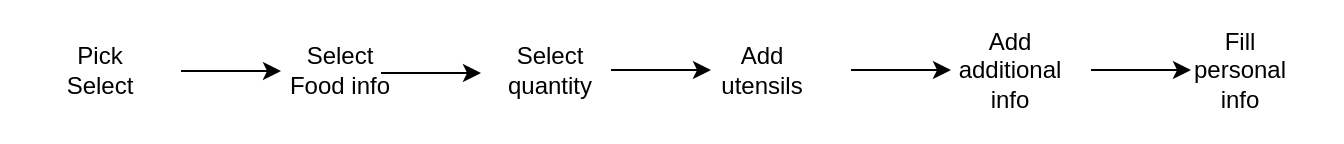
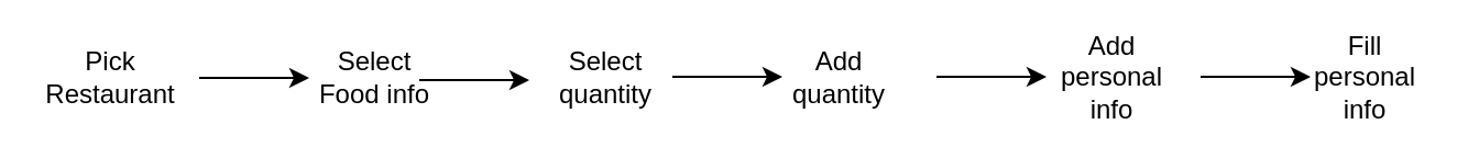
- <mxCell id="2" value="Pick Select&lt;br&gt;" style="text;html=1;strokeColor=none;fillColor=none;align=center;verticalAlign=middle;whiteSpace=wrap;rounded=0;" parent="1" vertex="1"><mxGeometry x="20" y="20" width="60" height="30" as="geometry" /></mxCell>
+ <mxCell id="2" value="Pick Restaurant&lt;br&gt;" style="text;html=1;strokeColor=none;fillColor=none;align=center;verticalAlign=middle;whiteSpace=wrap;rounded=0;" parent="1" vertex="1"><mxGeometry x="20" y="20" width="60" height="30" as="geometry" /></mxCell>
- <mxCell id="5" value="Add utensils" style="text;html=1;strokeColor=none;fillColor=none;align=center;verticalAlign=middle;whiteSpace=wrap;rounded=0;" parent="1" vertex="1"><mxGeometry x="350.5" y="20" width="60" height="30" as="geometry" /></mxCell>
+ <mxCell id="5" value="Add quantity" style="text;html=1;strokeColor=none;fillColor=none;align=center;verticalAlign=middle;whiteSpace=wrap;rounded=0;" parent="1" vertex="1"><mxGeometry x="350.5" y="20" width="60" height="30" as="geometry" /></mxCell>
- <mxCell id="6" value="Add additional info&lt;br&gt;" style="text;html=1;strokeColor=none;fillColor=none;align=center;verticalAlign=middle;whiteSpace=wrap;rounded=0;" parent="1" vertex="1"><mxGeometry x="475" y="20" width="60" height="30" as="geometry" /></mxCell>
+ <mxCell id="6" value="Add personal info&lt;br&gt;" style="text;html=1;strokeColor=none;fillColor=none;align=center;verticalAlign=middle;whiteSpace=wrap;rounded=0;" parent="1" vertex="1"><mxGeometry x="475" y="20" width="60" height="30" as="geometry" /></mxCell>
